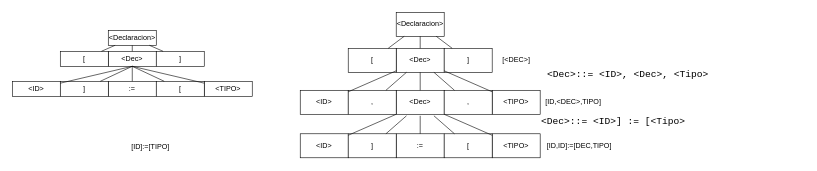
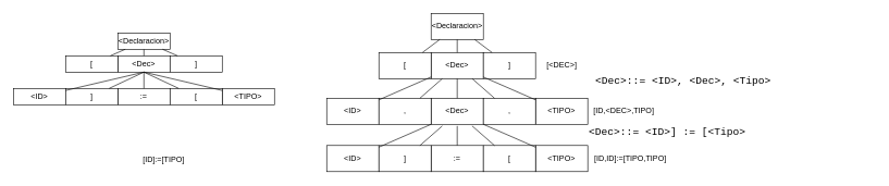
- <mxCell id="48" value="[ID,ID]:=[DEC,TIPO]" style="text;html=1;align=center;verticalAlign=middle;resizable=0;points=[];autosize=1;" vertex="1" parent="1"><mxGeometry x="900" y="232.5" width="130" height="20" as="geometry" /></mxCell>
+ <mxCell id="48" value="[ID,ID]:=[TIPO,TIPO]" style="text;html=1;align=center;verticalAlign=middle;resizable=0;points=[];autosize=1;" vertex="1" parent="1"><mxGeometry x="900" y="232.5" width="130" height="20" as="geometry" /></mxCell>
